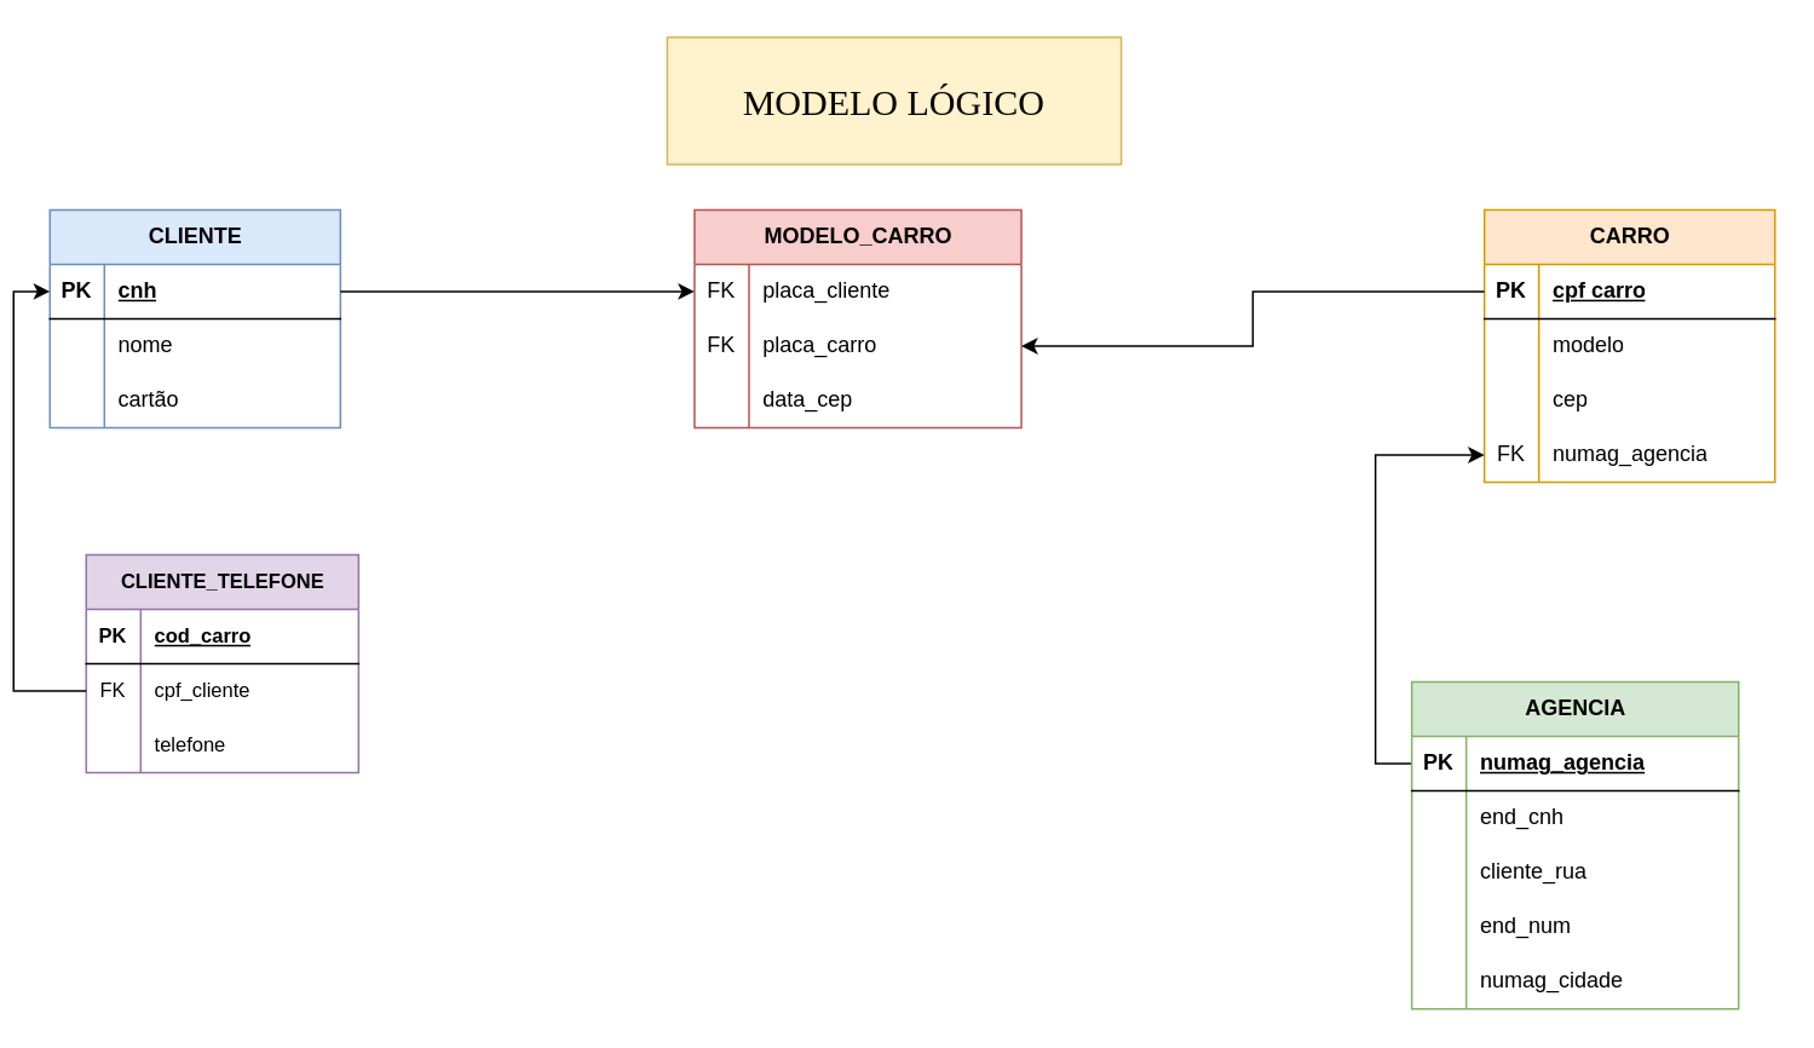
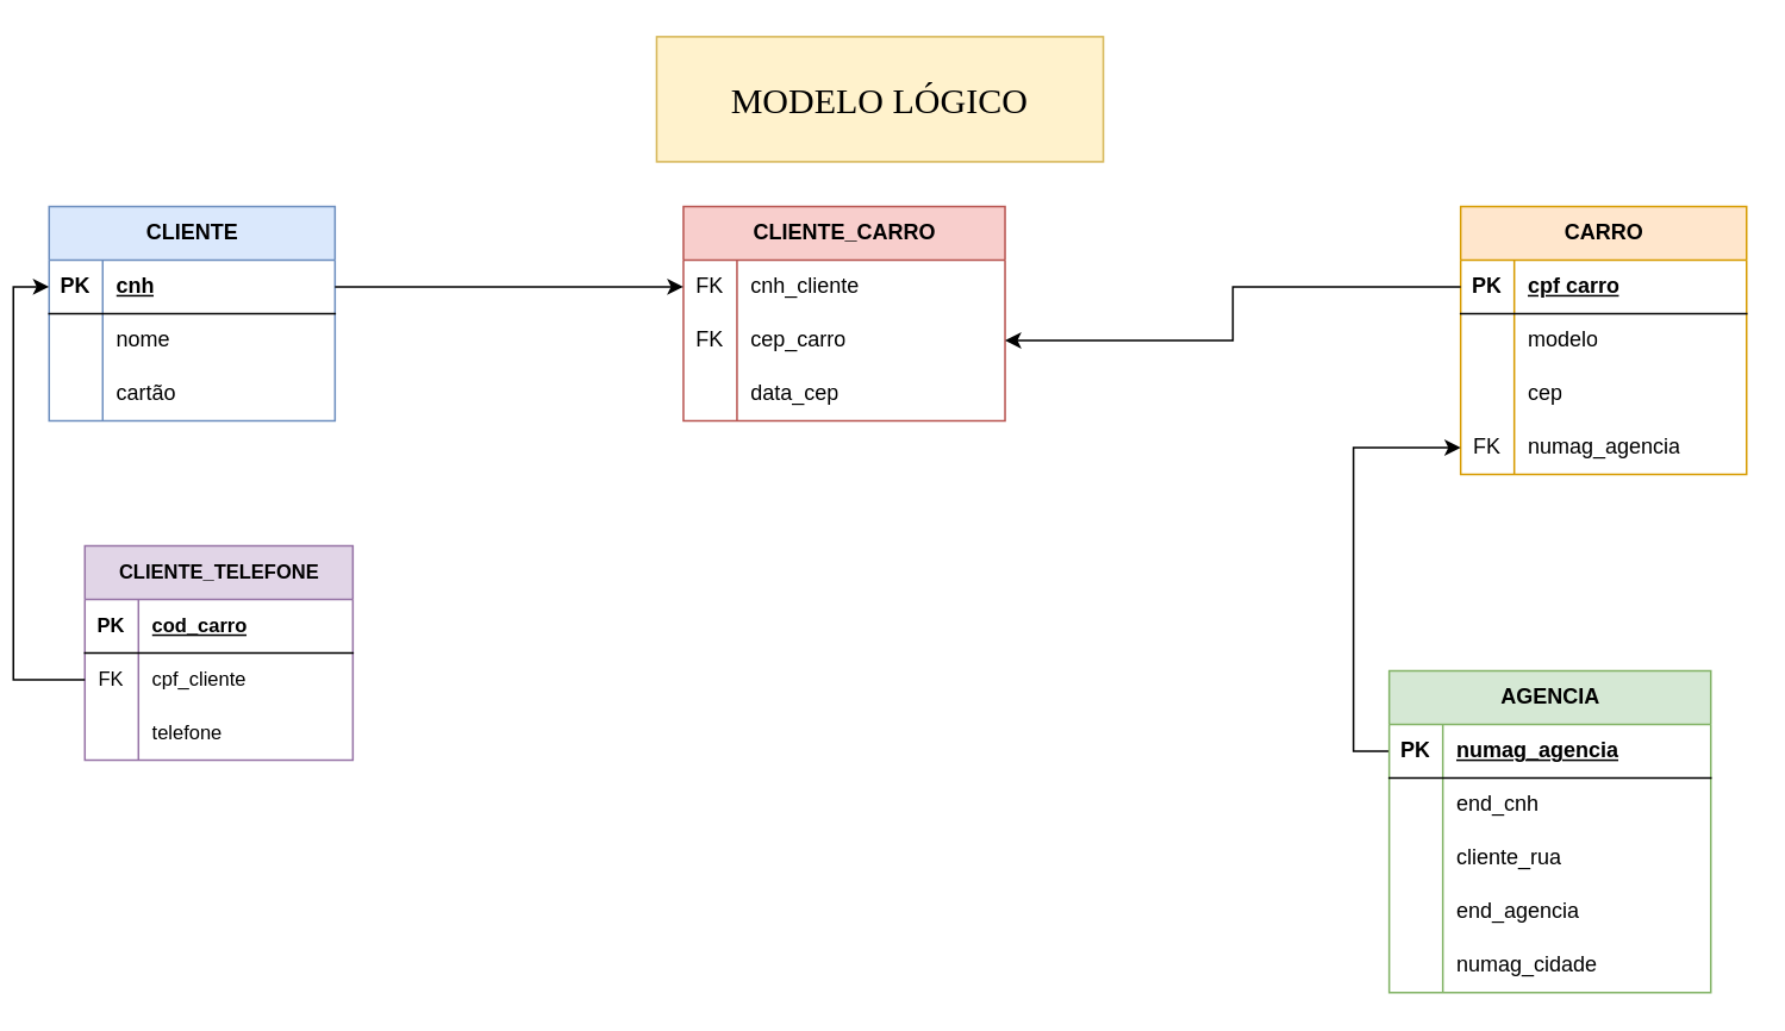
- <mxCell id="13" value="MODELO_CARRO" style="shape=table;startSize=30;container=1;collapsible=1;childLayout=tableLayout;fixedRows=1;rowLines=0;fontStyle=1;align=center;resizeLast=1;html=1;fillColor=#f8cecc;strokeColor=#b85450;" vertex="1" parent="1"><mxGeometry x="375" y="115" width="180" height="120" as="geometry" /></mxCell>
+ <mxCell id="13" value="CLIENTE_CARRO" style="shape=table;startSize=30;container=1;collapsible=1;childLayout=tableLayout;fixedRows=1;rowLines=0;fontStyle=1;align=center;resizeLast=1;html=1;fillColor=#f8cecc;strokeColor=#b85450;" vertex="1" parent="1"><mxGeometry x="375" y="115" width="180" height="120" as="geometry" /></mxCell>
- <mxCell id="16" value="placa_cliente" style="shape=partialRectangle;connectable=0;fillColor=none;top=0;left=0;bottom=0;right=0;align=left;spacingLeft=6;overflow=hidden;whiteSpace=wrap;html=1;" vertex="1" parent="14"><mxGeometry x="30" width="150" height="30" as="geometry"><mxRectangle width="150" height="30" as="alternateBounds" /></mxGeometry></mxCell>
+ <mxCell id="16" value="cnh_cliente" style="shape=partialRectangle;connectable=0;fillColor=none;top=0;left=0;bottom=0;right=0;align=left;spacingLeft=6;overflow=hidden;whiteSpace=wrap;html=1;" vertex="1" parent="14"><mxGeometry x="30" width="150" height="30" as="geometry"><mxRectangle width="150" height="30" as="alternateBounds" /></mxGeometry></mxCell>
- <mxCell id="19" value="placa_carro" style="shape=partialRectangle;connectable=0;fillColor=none;top=0;left=0;bottom=0;right=0;align=left;spacingLeft=6;overflow=hidden;whiteSpace=wrap;html=1;" vertex="1" parent="17"><mxGeometry x="30" width="150" height="30" as="geometry"><mxRectangle width="150" height="30" as="alternateBounds" /></mxGeometry></mxCell>
+ <mxCell id="19" value="cep_carro" style="shape=partialRectangle;connectable=0;fillColor=none;top=0;left=0;bottom=0;right=0;align=left;spacingLeft=6;overflow=hidden;whiteSpace=wrap;html=1;" vertex="1" parent="17"><mxGeometry x="30" width="150" height="30" as="geometry"><mxRectangle width="150" height="30" as="alternateBounds" /></mxGeometry></mxCell>
- <mxCell id="62" value="end_num" style="shape=partialRectangle;connectable=0;fillColor=none;top=0;left=0;bottom=0;right=0;align=left;spacingLeft=6;overflow=hidden;whiteSpace=wrap;html=1;" vertex="1" parent="60"><mxGeometry x="30" width="150" height="30" as="geometry"><mxRectangle width="150" height="30" as="alternateBounds" /></mxGeometry></mxCell>
+ <mxCell id="62" value="end_agencia" style="shape=partialRectangle;connectable=0;fillColor=none;top=0;left=0;bottom=0;right=0;align=left;spacingLeft=6;overflow=hidden;whiteSpace=wrap;html=1;" vertex="1" parent="60"><mxGeometry x="30" width="150" height="30" as="geometry"><mxRectangle width="150" height="30" as="alternateBounds" /></mxGeometry></mxCell>
